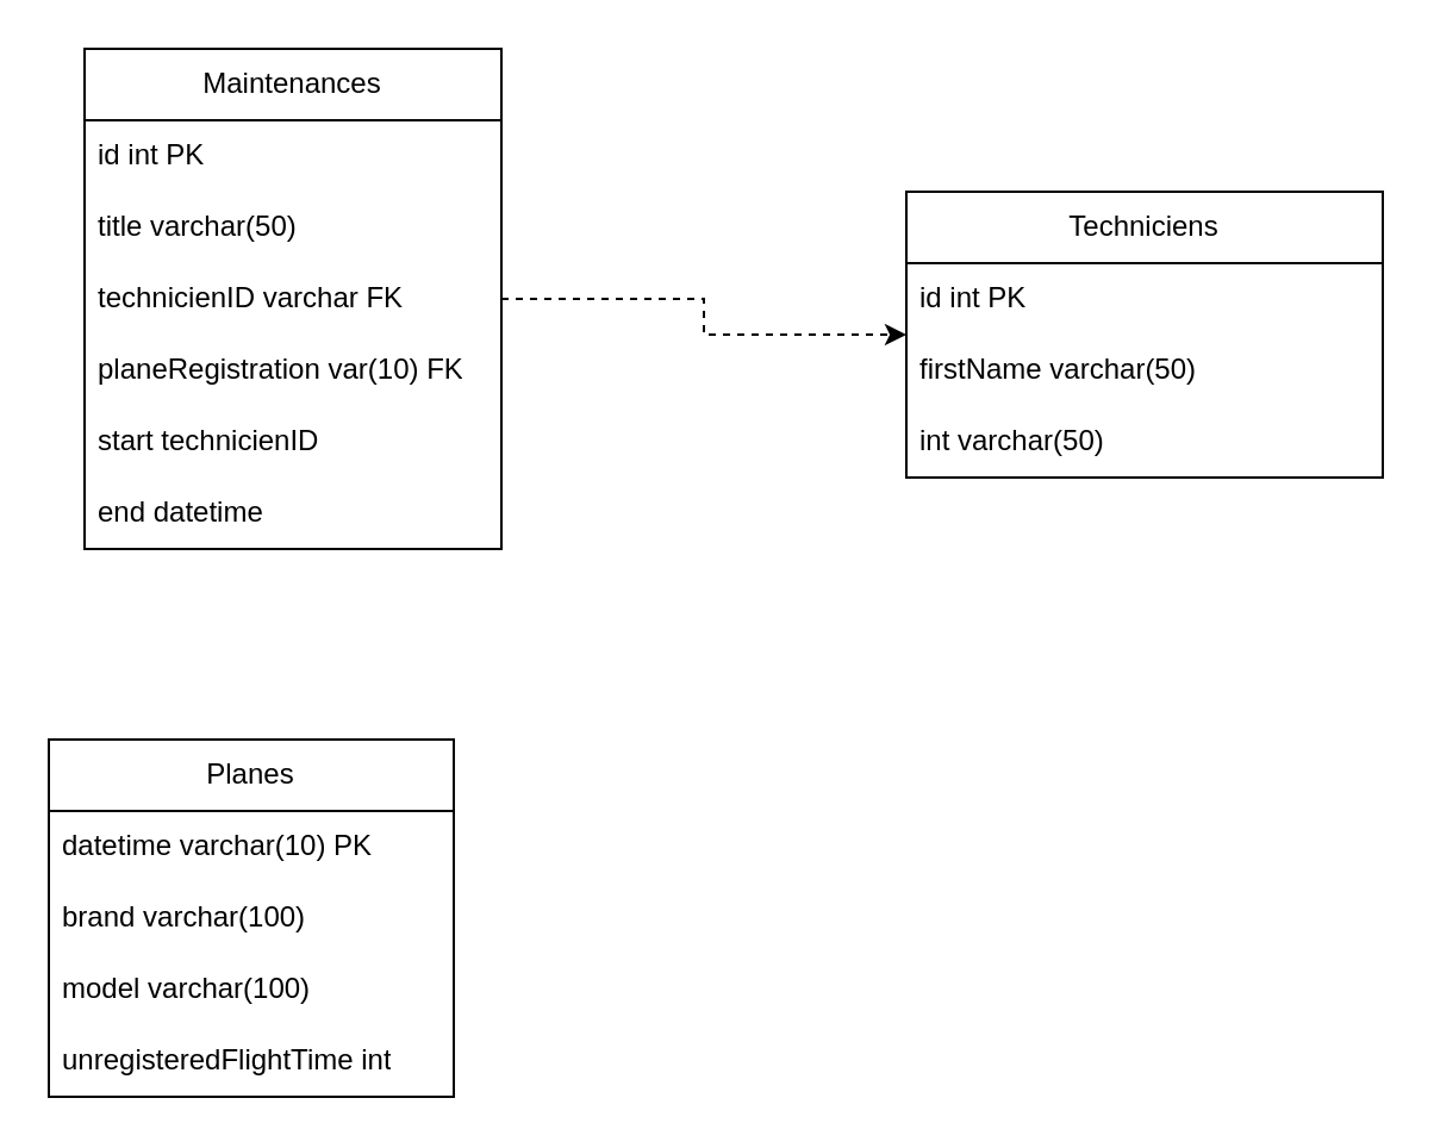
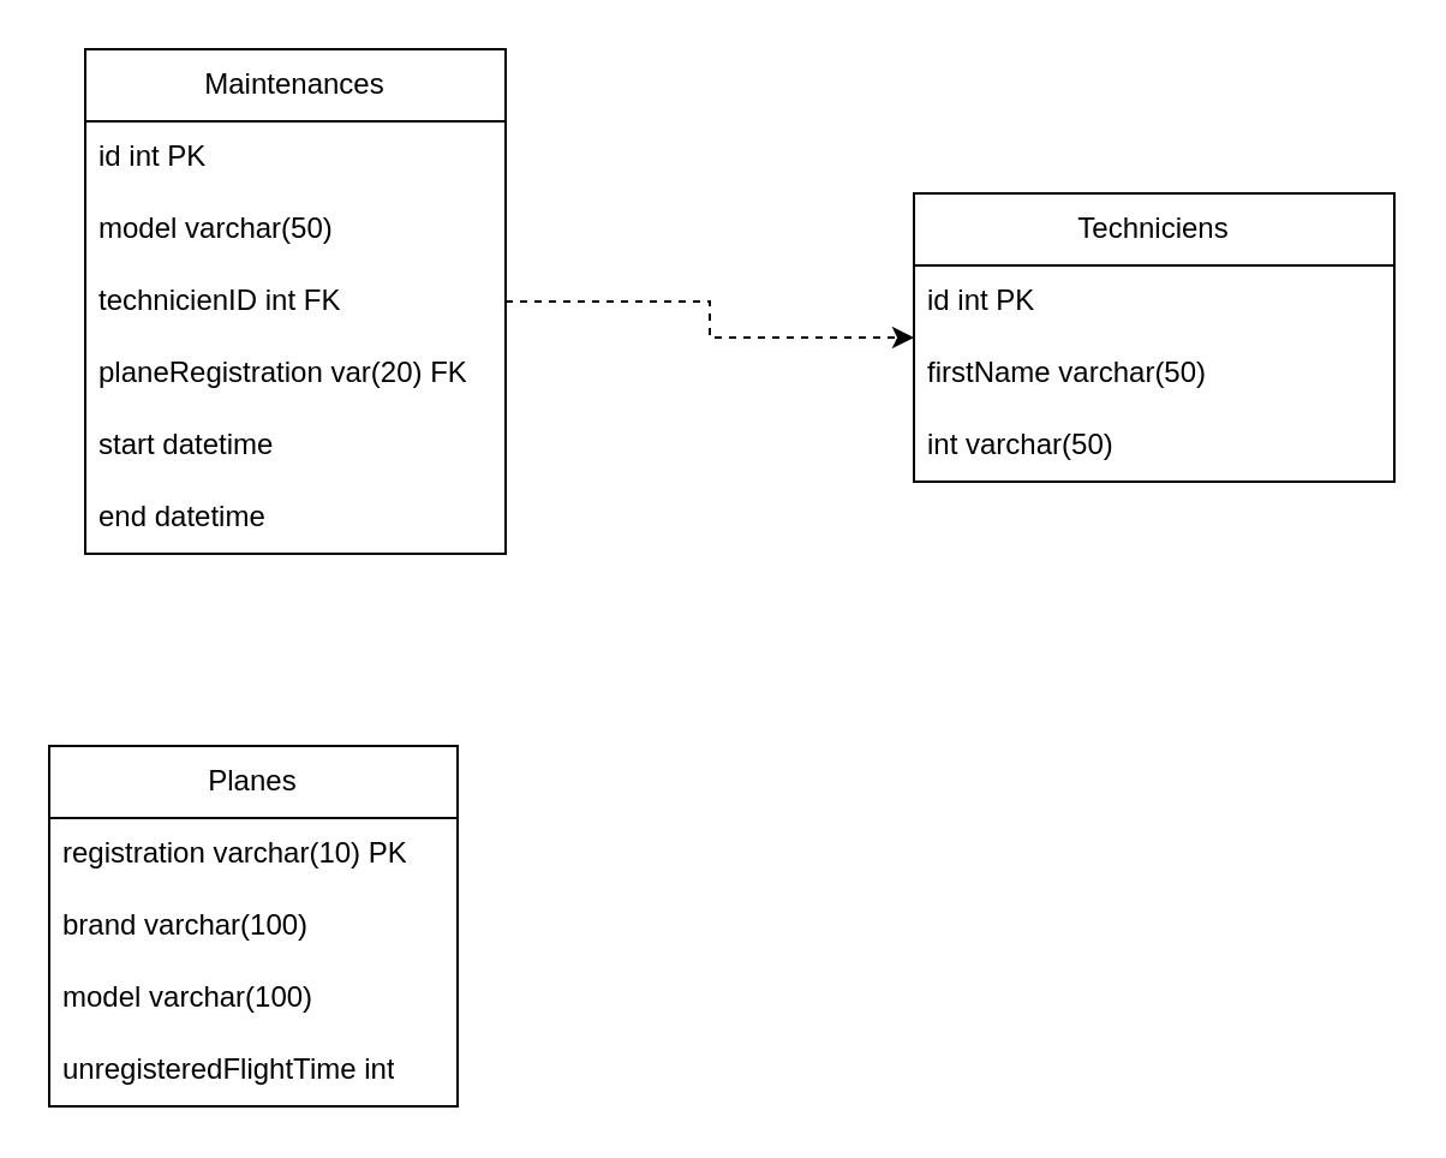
- <mxCell id="5" value="title varchar(50)" style="text;strokeColor=none;fillColor=none;align=left;verticalAlign=middle;spacingLeft=4;spacingRight=4;overflow=hidden;points=[[0,0.5],[1,0.5]];portConstraint=eastwest;rotatable=0;whiteSpace=wrap;html=1;" vertex="1" parent="3"><mxGeometry y="60" width="175" height="30" as="geometry" /></mxCell>
+ <mxCell id="5" value="model varchar(50)" style="text;strokeColor=none;fillColor=none;align=left;verticalAlign=middle;spacingLeft=4;spacingRight=4;overflow=hidden;points=[[0,0.5],[1,0.5]];portConstraint=eastwest;rotatable=0;whiteSpace=wrap;html=1;" vertex="1" parent="3"><mxGeometry y="60" width="175" height="30" as="geometry" /></mxCell>
- <mxCell id="6" value="technicienID varchar FK" style="text;strokeColor=none;fillColor=none;align=left;verticalAlign=middle;spacingLeft=4;spacingRight=4;overflow=hidden;points=[[0,0.5],[1,0.5]];portConstraint=eastwest;rotatable=0;whiteSpace=wrap;html=1;" parent="3" vertex="1"><mxGeometry y="90" width="175" height="30" as="geometry" /></mxCell>
+ <mxCell id="6" value="technicienID int FK" style="text;strokeColor=none;fillColor=none;align=left;verticalAlign=middle;spacingLeft=4;spacingRight=4;overflow=hidden;points=[[0,0.5],[1,0.5]];portConstraint=eastwest;rotatable=0;whiteSpace=wrap;html=1;" parent="3" vertex="1"><mxGeometry y="90" width="175" height="30" as="geometry" /></mxCell>
- <mxCell id="7" value="planeRegistration var(10) FK" style="text;strokeColor=none;fillColor=none;align=left;verticalAlign=middle;spacingLeft=4;spacingRight=4;overflow=hidden;points=[[0,0.5],[1,0.5]];portConstraint=eastwest;rotatable=0;whiteSpace=wrap;html=1;" parent="3" vertex="1"><mxGeometry y="120" width="175" height="30" as="geometry" /></mxCell>
+ <mxCell id="7" value="planeRegistration var(20) FK" style="text;strokeColor=none;fillColor=none;align=left;verticalAlign=middle;spacingLeft=4;spacingRight=4;overflow=hidden;points=[[0,0.5],[1,0.5]];portConstraint=eastwest;rotatable=0;whiteSpace=wrap;html=1;" parent="3" vertex="1"><mxGeometry y="120" width="175" height="30" as="geometry" /></mxCell>
- <mxCell id="8" value="start technicienID" style="text;strokeColor=none;fillColor=none;align=left;verticalAlign=middle;spacingLeft=4;spacingRight=4;overflow=hidden;points=[[0,0.5],[1,0.5]];portConstraint=eastwest;rotatable=0;whiteSpace=wrap;html=1;" parent="3" vertex="1"><mxGeometry y="150" width="175" height="30" as="geometry" /></mxCell>
+ <mxCell id="8" value="start datetime" style="text;strokeColor=none;fillColor=none;align=left;verticalAlign=middle;spacingLeft=4;spacingRight=4;overflow=hidden;points=[[0,0.5],[1,0.5]];portConstraint=eastwest;rotatable=0;whiteSpace=wrap;html=1;" parent="3" vertex="1"><mxGeometry y="150" width="175" height="30" as="geometry" /></mxCell>
- <mxCell id="11" value="datetime varchar(10) PK" style="text;strokeColor=none;fillColor=none;align=left;verticalAlign=middle;spacingLeft=4;spacingRight=4;overflow=hidden;points=[[0,0.5],[1,0.5]];portConstraint=eastwest;rotatable=0;whiteSpace=wrap;html=1;" parent="10" vertex="1"><mxGeometry y="30" width="170" height="30" as="geometry" /></mxCell>
+ <mxCell id="11" value="registration varchar(10) PK" style="text;strokeColor=none;fillColor=none;align=left;verticalAlign=middle;spacingLeft=4;spacingRight=4;overflow=hidden;points=[[0,0.5],[1,0.5]];portConstraint=eastwest;rotatable=0;whiteSpace=wrap;html=1;" parent="10" vertex="1"><mxGeometry y="30" width="170" height="30" as="geometry" /></mxCell>
